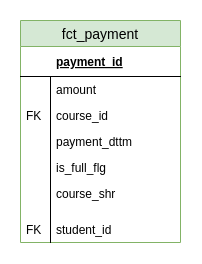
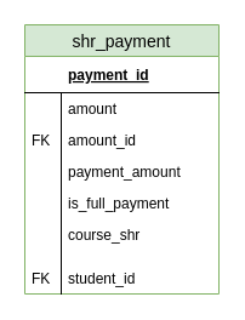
- <mxCell id="2" value="fct_payment" style="swimlane;fontStyle=0;childLayout=stackLayout;horizontal=1;startSize=26;fillColor=#d5e8d4;horizontalStack=0;resizeParent=1;resizeParentMax=0;resizeLast=0;collapsible=1;marginBottom=0;swimlaneFillColor=#ffffff;align=center;fontSize=14;strokeColor=#82b366;" vertex="1" parent="1"><mxGeometry x="20" y="20" width="160" height="222" as="geometry" /></mxCell>
+ <mxCell id="2" value="shr_payment" style="swimlane;fontStyle=0;childLayout=stackLayout;horizontal=1;startSize=26;fillColor=#d5e8d4;horizontalStack=0;resizeParent=1;resizeParentMax=0;resizeLast=0;collapsible=1;marginBottom=0;swimlaneFillColor=#ffffff;align=center;fontSize=14;strokeColor=#82b366;" vertex="1" parent="1"><mxGeometry x="20" y="20" width="160" height="222" as="geometry" /></mxCell>
- <mxCell id="6" value="course_id" style="shape=partialRectangle;top=0;left=0;right=0;bottom=0;align=left;verticalAlign=top;fillColor=none;spacingLeft=34;spacingRight=4;overflow=hidden;rotatable=0;points=[[0,0.5],[1,0.5]];portConstraint=eastwest;dropTarget=0;fontSize=12;" vertex="1" parent="2"><mxGeometry y="82" width="160" height="26" as="geometry" /></mxCell>
+ <mxCell id="6" value="amount_id" style="shape=partialRectangle;top=0;left=0;right=0;bottom=0;align=left;verticalAlign=top;fillColor=none;spacingLeft=34;spacingRight=4;overflow=hidden;rotatable=0;points=[[0,0.5],[1,0.5]];portConstraint=eastwest;dropTarget=0;fontSize=12;" vertex="1" parent="2"><mxGeometry y="82" width="160" height="26" as="geometry" /></mxCell>
- <mxCell id="8" value="payment_dttm" style="shape=partialRectangle;top=0;left=0;right=0;bottom=0;align=left;verticalAlign=top;fillColor=none;spacingLeft=34;spacingRight=4;overflow=hidden;rotatable=0;points=[[0,0.5],[1,0.5]];portConstraint=eastwest;dropTarget=0;fontSize=12;" vertex="1" parent="2"><mxGeometry y="108" width="160" height="26" as="geometry" /></mxCell>
+ <mxCell id="8" value="payment_amount" style="shape=partialRectangle;top=0;left=0;right=0;bottom=0;align=left;verticalAlign=top;fillColor=none;spacingLeft=34;spacingRight=4;overflow=hidden;rotatable=0;points=[[0,0.5],[1,0.5]];portConstraint=eastwest;dropTarget=0;fontSize=12;" vertex="1" parent="2"><mxGeometry y="108" width="160" height="26" as="geometry" /></mxCell>
- <mxCell id="10" value="is_full_flg" style="shape=partialRectangle;top=0;left=0;right=0;bottom=0;align=left;verticalAlign=top;fillColor=none;spacingLeft=34;spacingRight=4;overflow=hidden;rotatable=0;points=[[0,0.5],[1,0.5]];portConstraint=eastwest;dropTarget=0;fontSize=12;" vertex="1" parent="2"><mxGeometry y="134" width="160" height="26" as="geometry" /></mxCell>
+ <mxCell id="10" value="is_full_payment" style="shape=partialRectangle;top=0;left=0;right=0;bottom=0;align=left;verticalAlign=top;fillColor=none;spacingLeft=34;spacingRight=4;overflow=hidden;rotatable=0;points=[[0,0.5],[1,0.5]];portConstraint=eastwest;dropTarget=0;fontSize=12;" vertex="1" parent="2"><mxGeometry y="134" width="160" height="26" as="geometry" /></mxCell>
